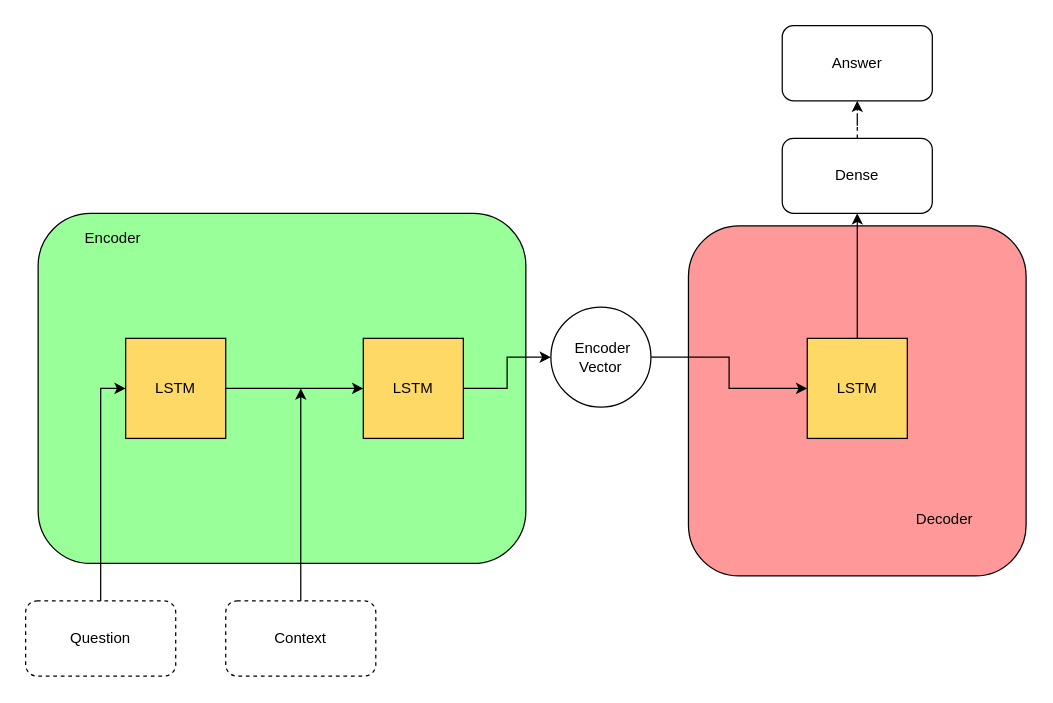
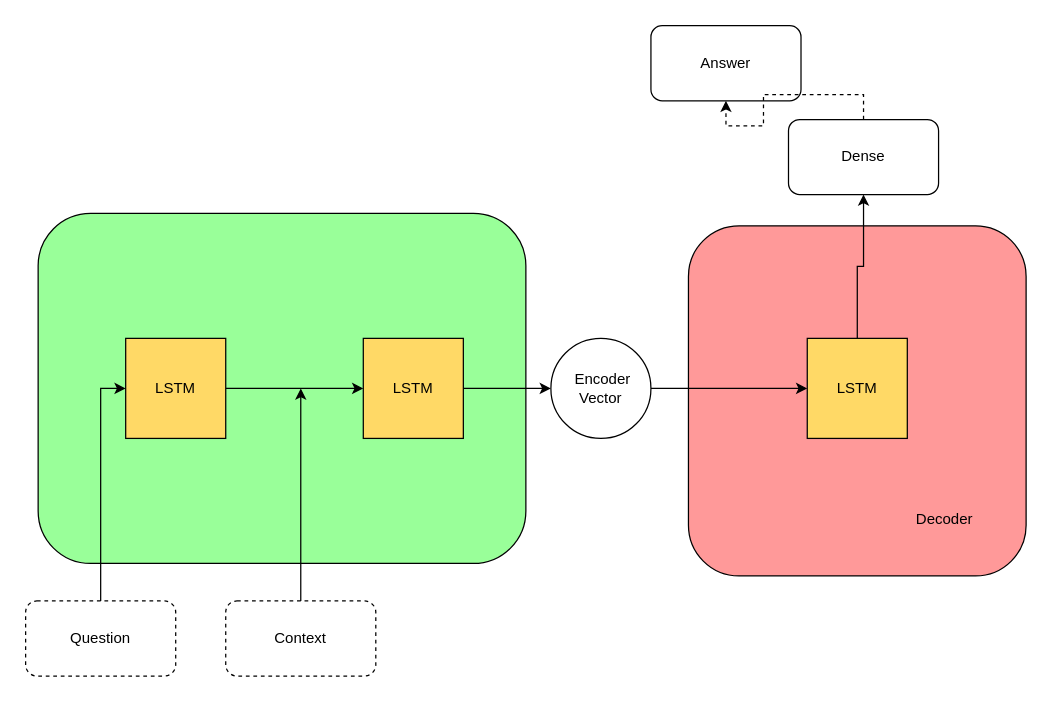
- <mxCell id="18" value="Answer" style="rounded=1;whiteSpace=wrap;html=1;" vertex="1" parent="1"><mxGeometry x="625" y="20" width="120" height="60" as="geometry" /></mxCell>
+ <mxCell id="18" value="Answer" style="rounded=1;whiteSpace=wrap;html=1;" vertex="1" parent="1"><mxGeometry x="520" y="20" width="120" height="60" as="geometry" /></mxCell>
- <mxCell id="20" value="Dense" style="rounded=1;whiteSpace=wrap;html=1;" vertex="1" parent="1"><mxGeometry x="625" y="110" width="120" height="60" as="geometry" /></mxCell>
+ <mxCell id="20" value="Dense" style="rounded=1;whiteSpace=wrap;html=1;" vertex="1" parent="1"><mxGeometry x="630" y="95" width="120" height="60" as="geometry" /></mxCell>
- <mxCell id="7" value="Encoder" style="text;html=1;strokeColor=none;fillColor=none;align=center;verticalAlign=middle;whiteSpace=wrap;rounded=0;" vertex="1" parent="1"><mxGeometry x="60" y="180" width="60" height="20" as="geometry" /></mxCell>
- <mxCell id="14" value="&amp;nbsp; Encoder&amp;nbsp;&lt;br&gt;Vector" style="ellipse;whiteSpace=wrap;html=1;aspect=fixed;" vertex="1" parent="1"><mxGeometry x="440" y="245" width="80" height="80" as="geometry" /></mxCell>
+ <mxCell id="14" value="&amp;nbsp; Encoder&amp;nbsp;&lt;br&gt;Vector" style="ellipse;whiteSpace=wrap;html=1;aspect=fixed;" vertex="1" parent="1"><mxGeometry x="440" y="270" width="80" height="80" as="geometry" /></mxCell>
